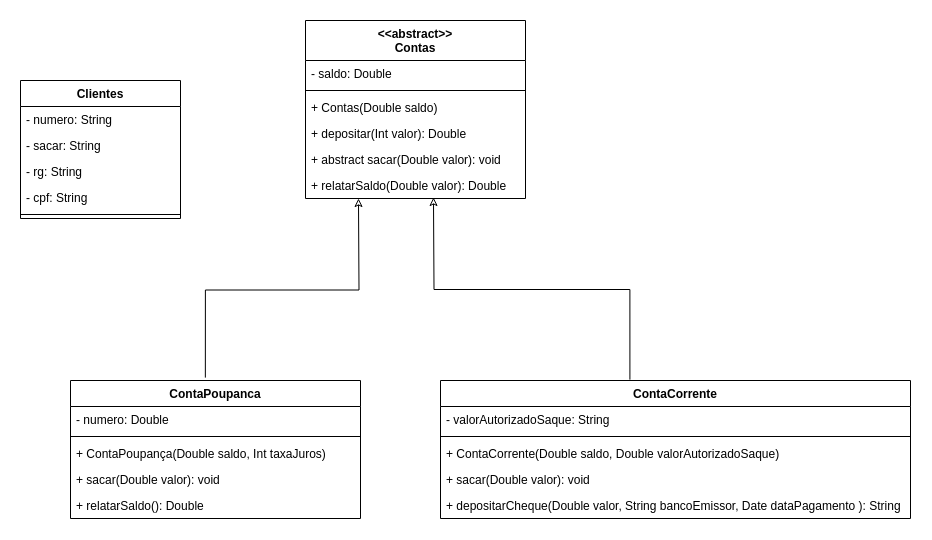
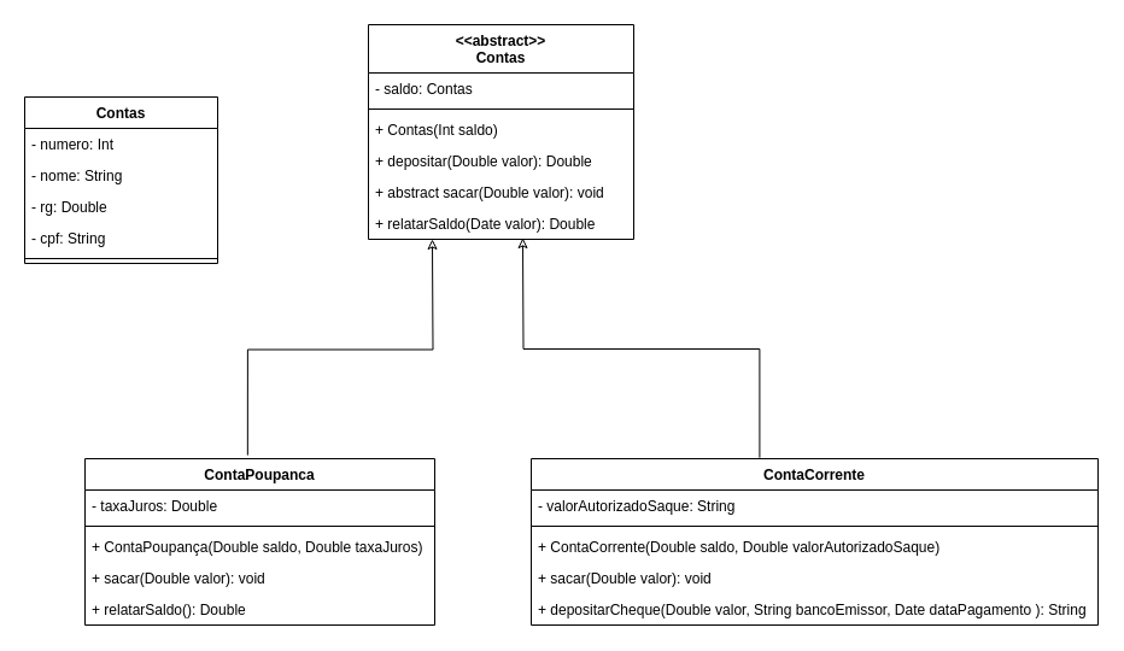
- <mxCell id="17" value="- saldo: Double" style="text;strokeColor=none;fillColor=none;align=left;verticalAlign=top;spacingLeft=4;spacingRight=4;overflow=hidden;rotatable=0;points=[[0,0.5],[1,0.5]];portConstraint=eastwest;" vertex="1" parent="16"><mxGeometry y="40" width="220" height="26" as="geometry" /></mxCell>
+ <mxCell id="17" value="- saldo: Contas" style="text;strokeColor=none;fillColor=none;align=left;verticalAlign=top;spacingLeft=4;spacingRight=4;overflow=hidden;rotatable=0;points=[[0,0.5],[1,0.5]];portConstraint=eastwest;" vertex="1" parent="16"><mxGeometry y="40" width="220" height="26" as="geometry" /></mxCell>
- <mxCell id="23" value="Clientes" style="swimlane;fontStyle=1;align=center;verticalAlign=top;childLayout=stackLayout;horizontal=1;startSize=26;horizontalStack=0;resizeParent=1;resizeParentMax=0;resizeLast=0;collapsible=1;marginBottom=0;" vertex="1" parent="1"><mxGeometry x="20" y="80" width="160" height="138" as="geometry" /></mxCell>
+ <mxCell id="23" value="Contas" style="swimlane;fontStyle=1;align=center;verticalAlign=top;childLayout=stackLayout;horizontal=1;startSize=26;horizontalStack=0;resizeParent=1;resizeParentMax=0;resizeLast=0;collapsible=1;marginBottom=0;" vertex="1" parent="1"><mxGeometry x="20" y="80" width="160" height="138" as="geometry" /></mxCell>
- <mxCell id="19" value="+ Contas(Double saldo)" style="text;strokeColor=none;fillColor=none;align=left;verticalAlign=top;spacingLeft=4;spacingRight=4;overflow=hidden;rotatable=0;points=[[0,0.5],[1,0.5]];portConstraint=eastwest;" vertex="1" parent="16"><mxGeometry y="74" width="220" height="26" as="geometry" /></mxCell>
+ <mxCell id="19" value="+ Contas(Int saldo)" style="text;strokeColor=none;fillColor=none;align=left;verticalAlign=top;spacingLeft=4;spacingRight=4;overflow=hidden;rotatable=0;points=[[0,0.5],[1,0.5]];portConstraint=eastwest;" vertex="1" parent="16"><mxGeometry y="74" width="220" height="26" as="geometry" /></mxCell>
- <mxCell id="24" value="- numero: String" style="text;strokeColor=none;fillColor=none;align=left;verticalAlign=top;spacingLeft=4;spacingRight=4;overflow=hidden;rotatable=0;points=[[0,0.5],[1,0.5]];portConstraint=eastwest;" vertex="1" parent="23"><mxGeometry y="26" width="160" height="26" as="geometry" /></mxCell>
+ <mxCell id="24" value="- numero: Int" style="text;strokeColor=none;fillColor=none;align=left;verticalAlign=top;spacingLeft=4;spacingRight=4;overflow=hidden;rotatable=0;points=[[0,0.5],[1,0.5]];portConstraint=eastwest;" vertex="1" parent="23"><mxGeometry y="26" width="160" height="26" as="geometry" /></mxCell>
- <mxCell id="20" value="+ depositar(Int valor): Double" style="text;strokeColor=none;fillColor=none;align=left;verticalAlign=top;spacingLeft=4;spacingRight=4;overflow=hidden;rotatable=0;points=[[0,0.5],[1,0.5]];portConstraint=eastwest;" vertex="1" parent="16"><mxGeometry y="100" width="220" height="26" as="geometry" /></mxCell>
+ <mxCell id="20" value="+ depositar(Double valor): Double" style="text;strokeColor=none;fillColor=none;align=left;verticalAlign=top;spacingLeft=4;spacingRight=4;overflow=hidden;rotatable=0;points=[[0,0.5],[1,0.5]];portConstraint=eastwest;" vertex="1" parent="16"><mxGeometry y="100" width="220" height="26" as="geometry" /></mxCell>
- <mxCell id="25" value="- sacar: String" style="text;strokeColor=none;fillColor=none;align=left;verticalAlign=top;spacingLeft=4;spacingRight=4;overflow=hidden;rotatable=0;points=[[0,0.5],[1,0.5]];portConstraint=eastwest;" vertex="1" parent="23"><mxGeometry y="52" width="160" height="26" as="geometry" /></mxCell>
+ <mxCell id="25" value="- nome: String" style="text;strokeColor=none;fillColor=none;align=left;verticalAlign=top;spacingLeft=4;spacingRight=4;overflow=hidden;rotatable=0;points=[[0,0.5],[1,0.5]];portConstraint=eastwest;" vertex="1" parent="23"><mxGeometry y="52" width="160" height="26" as="geometry" /></mxCell>
- <mxCell id="26" value="- rg: String" style="text;strokeColor=none;fillColor=none;align=left;verticalAlign=top;spacingLeft=4;spacingRight=4;overflow=hidden;rotatable=0;points=[[0,0.5],[1,0.5]];portConstraint=eastwest;" vertex="1" parent="23"><mxGeometry y="78" width="160" height="26" as="geometry" /></mxCell>
+ <mxCell id="26" value="- rg: Double" style="text;strokeColor=none;fillColor=none;align=left;verticalAlign=top;spacingLeft=4;spacingRight=4;overflow=hidden;rotatable=0;points=[[0,0.5],[1,0.5]];portConstraint=eastwest;" vertex="1" parent="23"><mxGeometry y="78" width="160" height="26" as="geometry" /></mxCell>
- <mxCell id="22" value="+ relatarSaldo(Double valor): Double" style="text;strokeColor=none;fillColor=none;align=left;verticalAlign=top;spacingLeft=4;spacingRight=4;overflow=hidden;rotatable=0;points=[[0,0.5],[1,0.5]];portConstraint=eastwest;" vertex="1" parent="16"><mxGeometry y="152" width="220" height="26" as="geometry" /></mxCell>
+ <mxCell id="22" value="+ relatarSaldo(Date valor): Double" style="text;strokeColor=none;fillColor=none;align=left;verticalAlign=top;spacingLeft=4;spacingRight=4;overflow=hidden;rotatable=0;points=[[0,0.5],[1,0.5]];portConstraint=eastwest;" vertex="1" parent="16"><mxGeometry y="152" width="220" height="26" as="geometry" /></mxCell>
- <mxCell id="4" value="- numero: Double" style="text;strokeColor=none;fillColor=none;align=left;verticalAlign=top;spacingLeft=4;spacingRight=4;overflow=hidden;rotatable=0;points=[[0,0.5],[1,0.5]];portConstraint=eastwest;" vertex="1" parent="3"><mxGeometry y="26" width="290" height="26" as="geometry" /></mxCell>
+ <mxCell id="4" value="- taxaJuros: Double" style="text;strokeColor=none;fillColor=none;align=left;verticalAlign=top;spacingLeft=4;spacingRight=4;overflow=hidden;rotatable=0;points=[[0,0.5],[1,0.5]];portConstraint=eastwest;" vertex="1" parent="3"><mxGeometry y="26" width="290" height="26" as="geometry" /></mxCell>
- <mxCell id="6" value="+ ContaPoupança(Double saldo, Int taxaJuros)" style="text;strokeColor=none;fillColor=none;align=left;verticalAlign=top;spacingLeft=4;spacingRight=4;overflow=hidden;rotatable=0;points=[[0,0.5],[1,0.5]];portConstraint=eastwest;" vertex="1" parent="3"><mxGeometry y="60" width="290" height="26" as="geometry" /></mxCell>
+ <mxCell id="6" value="+ ContaPoupança(Double saldo, Double taxaJuros)" style="text;strokeColor=none;fillColor=none;align=left;verticalAlign=top;spacingLeft=4;spacingRight=4;overflow=hidden;rotatable=0;points=[[0,0.5],[1,0.5]];portConstraint=eastwest;" vertex="1" parent="3"><mxGeometry y="60" width="290" height="26" as="geometry" /></mxCell>
